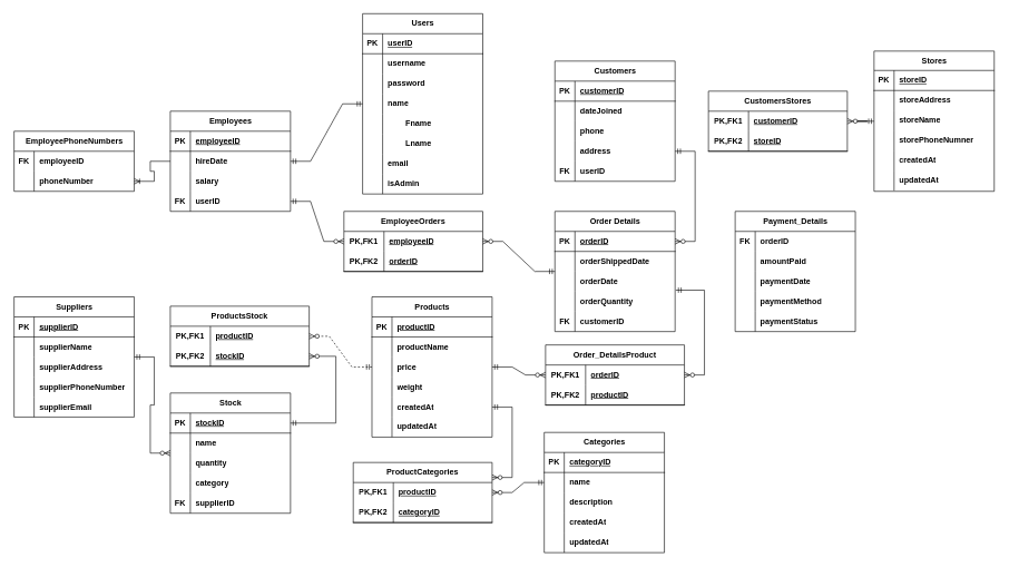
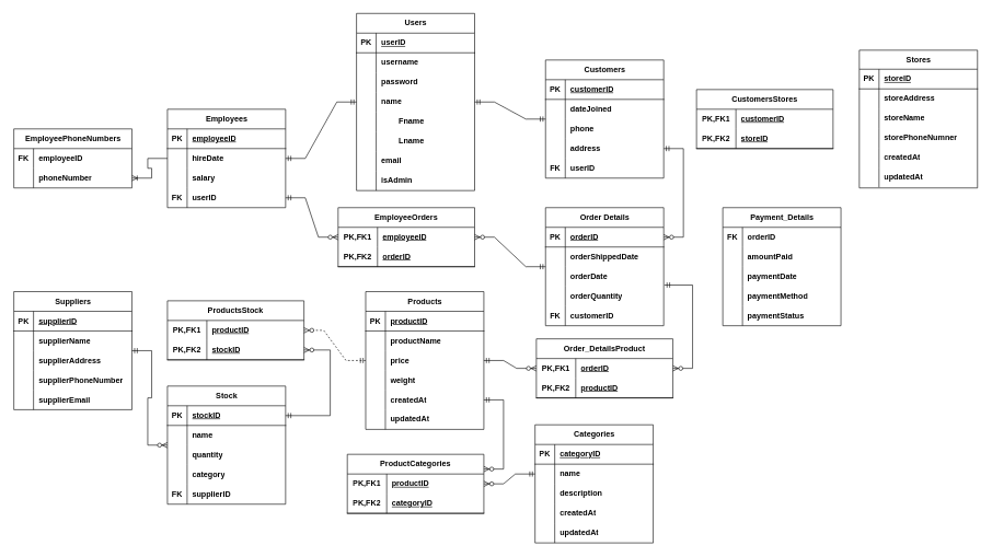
+ <mxCell id="189" value="" style="edgeStyle=entityRelationEdgeStyle;fontSize=12;html=1;endArrow=ERmandOne;startArrow=ERmandOne;rounded=0;fontStyle=1" parent="1" source="2" target="27" edge="1"><mxGeometry width="100" height="100" relative="1" as="geometry"><mxPoint x="786" y="191" as="sourcePoint" /><mxPoint x="886" y="91" as="targetPoint" /></mxGeometry></mxCell>
- <mxCell id="217" value="" style="edgeStyle=entityRelationEdgeStyle;fontSize=12;html=1;endArrow=ERzeroToMany;startArrow=ERmandOne;rounded=0;" parent="1" source="162" target="209" edge="1"><mxGeometry width="100" height="100" relative="1" as="geometry"><mxPoint x="1146" y="271" as="sourcePoint" /><mxPoint x="1210" y="271" as="targetPoint" /></mxGeometry></mxCell>
